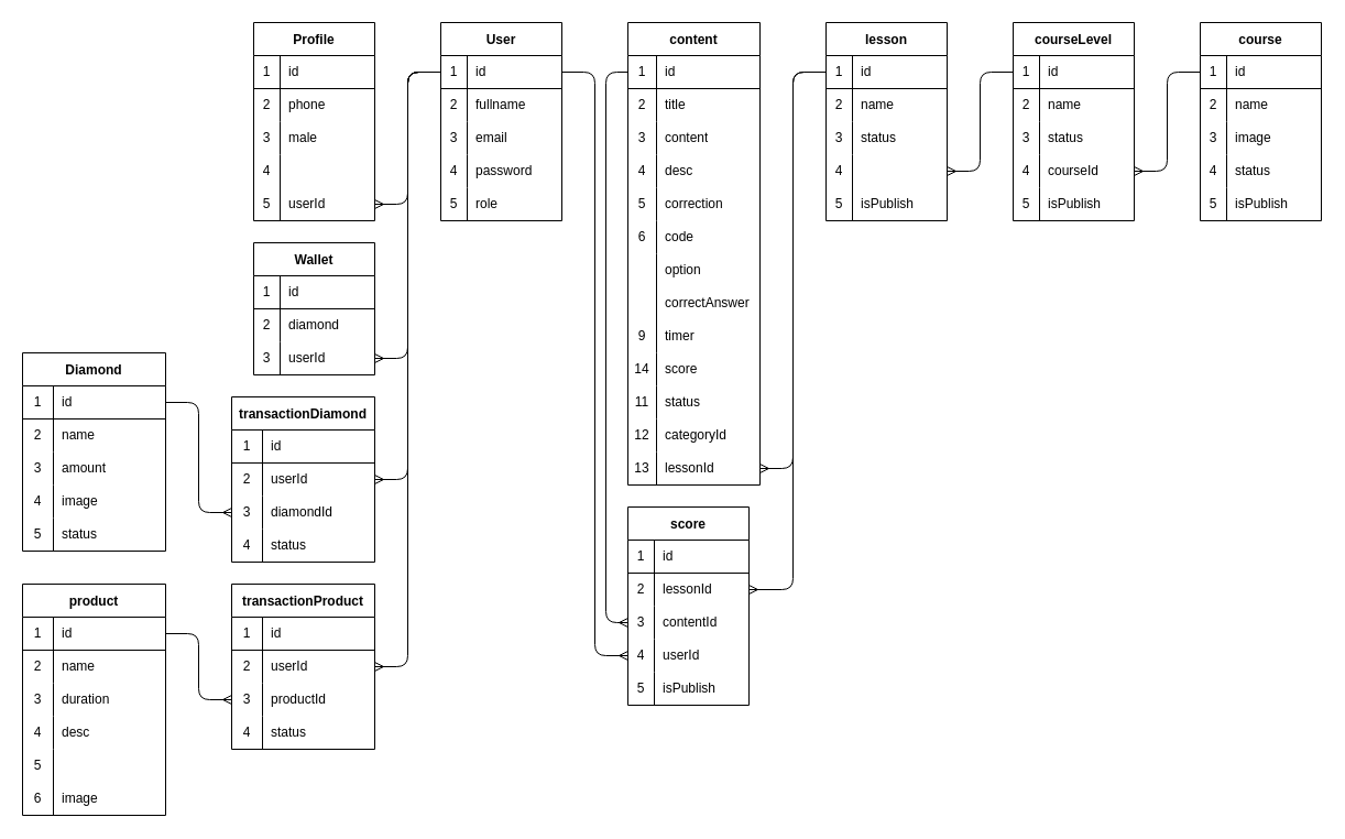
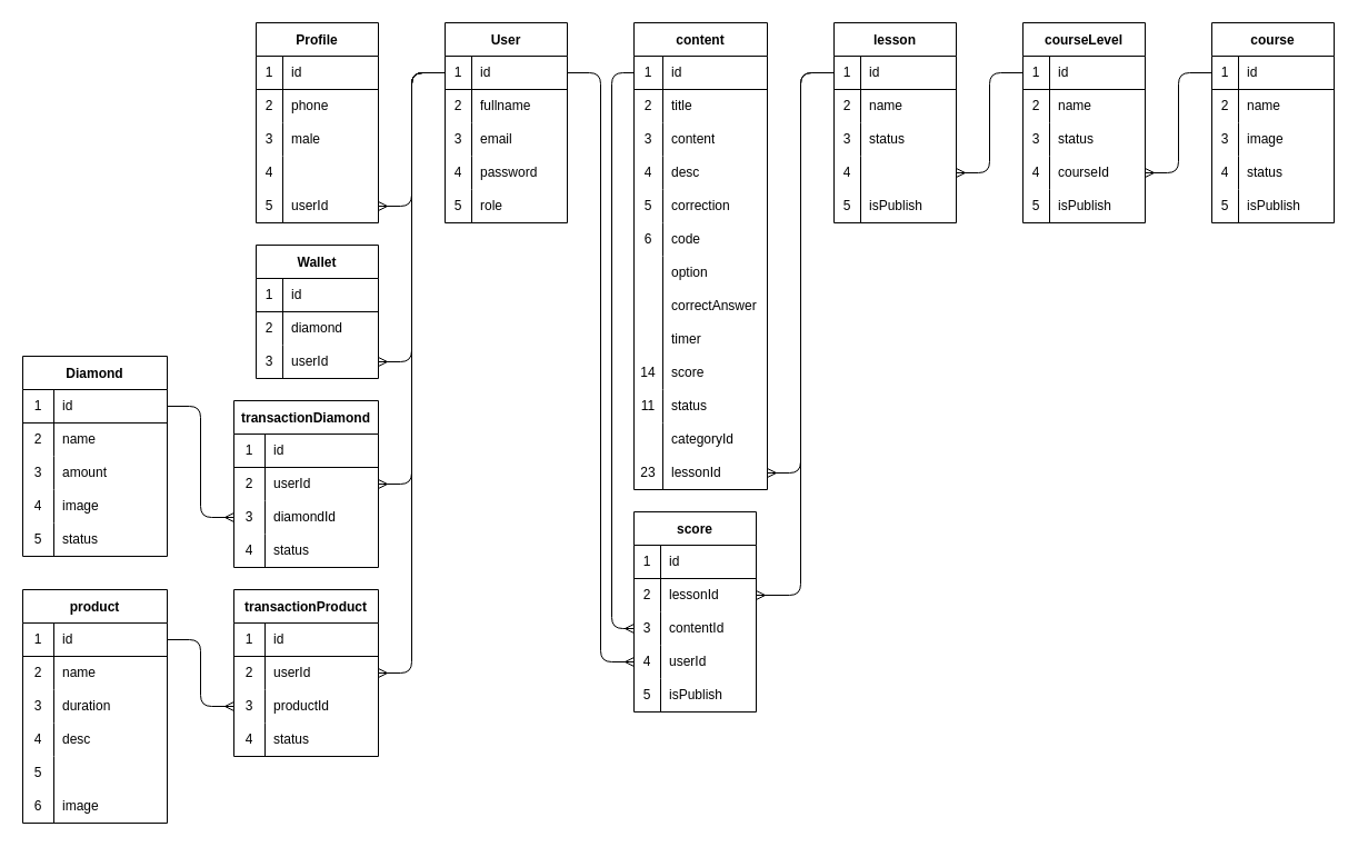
- <mxCell id="182" value="9" style="shape=partialRectangle;html=1;whiteSpace=wrap;connectable=0;fillColor=none;top=0;left=0;bottom=0;right=0;overflow=hidden;" vertex="1" parent="181"><mxGeometry width="26" height="30" as="geometry" /></mxCell>
- <mxCell id="191" value="12" style="shape=partialRectangle;html=1;whiteSpace=wrap;connectable=0;fillColor=none;top=0;left=0;bottom=0;right=0;overflow=hidden;" parent="190" vertex="1"><mxGeometry width="26" height="30" as="geometry" /></mxCell>
- <mxCell id="194" value="13" style="shape=partialRectangle;html=1;whiteSpace=wrap;connectable=0;fillColor=none;top=0;left=0;bottom=0;right=0;overflow=hidden;" parent="193" vertex="1"><mxGeometry width="26" height="30" as="geometry" /></mxCell>
+ <mxCell id="194" value="23" style="shape=partialRectangle;html=1;whiteSpace=wrap;connectable=0;fillColor=none;top=0;left=0;bottom=0;right=0;overflow=hidden;" parent="193" vertex="1"><mxGeometry width="26" height="30" as="geometry" /></mxCell>
